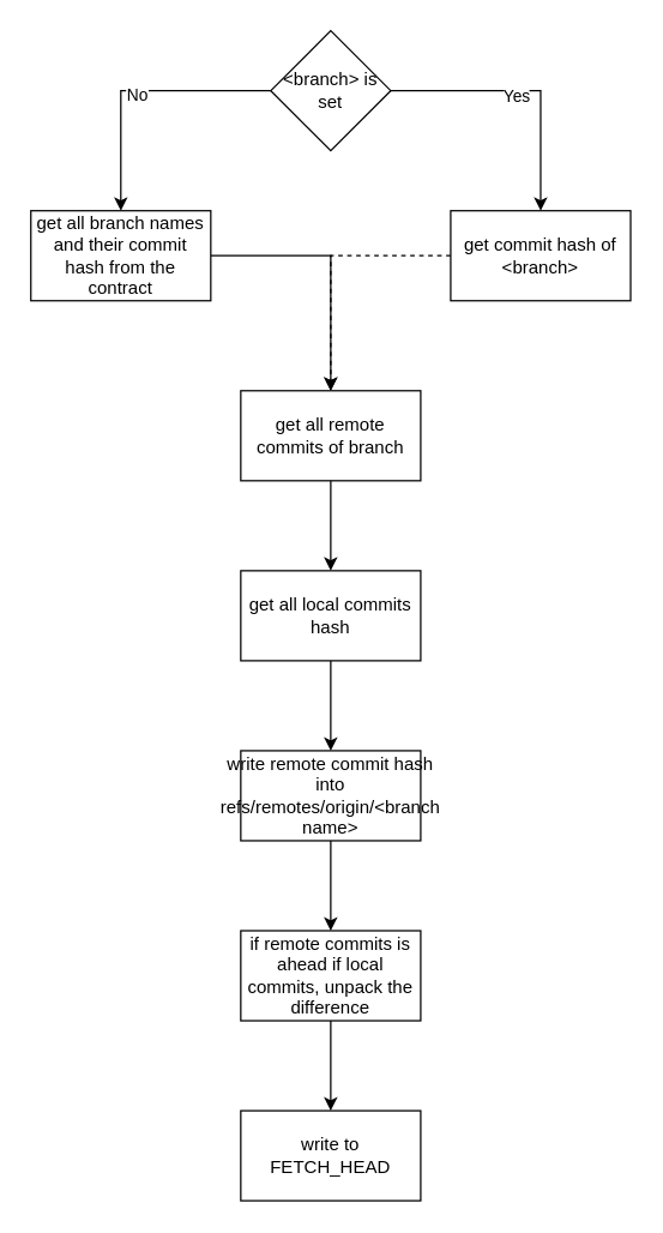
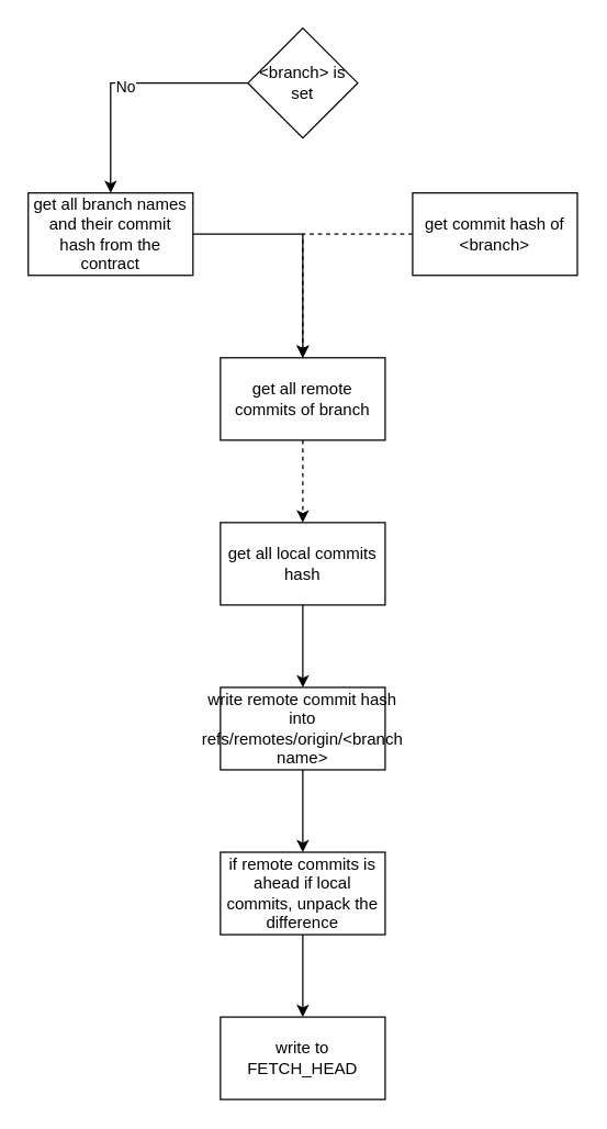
- <mxCell id="4" style="edgeStyle=orthogonalEdgeStyle;rounded=0;orthogonalLoop=1;jettySize=auto;html=1;entryX=0.5;entryY=0;entryDx=0;entryDy=0;" edge="1" parent="1" source="6" target="10"><mxGeometry relative="1" as="geometry" /></mxCell>
- <mxCell id="5" value="Yes" style="edgeLabel;html=1;align=center;verticalAlign=middle;resizable=0;points=[];" vertex="1" connectable="0" parent="4"><mxGeometry x="-0.078" y="-3" relative="1" as="geometry"><mxPoint as="offset" /></mxGeometry></mxCell>
- <mxCell id="11" style="edgeStyle=orthogonalEdgeStyle;rounded=0;orthogonalLoop=1;jettySize=auto;html=1;" edge="1" parent="1" source="12" target="14"><mxGeometry relative="1" as="geometry" /></mxCell>
+ <mxCell id="11" style="edgeStyle=orthogonalEdgeStyle;rounded=0;orthogonalLoop=1;jettySize=auto;html=1;dashed=1;" edge="1" parent="1" source="12" target="14"><mxGeometry relative="1" as="geometry" /></mxCell>
